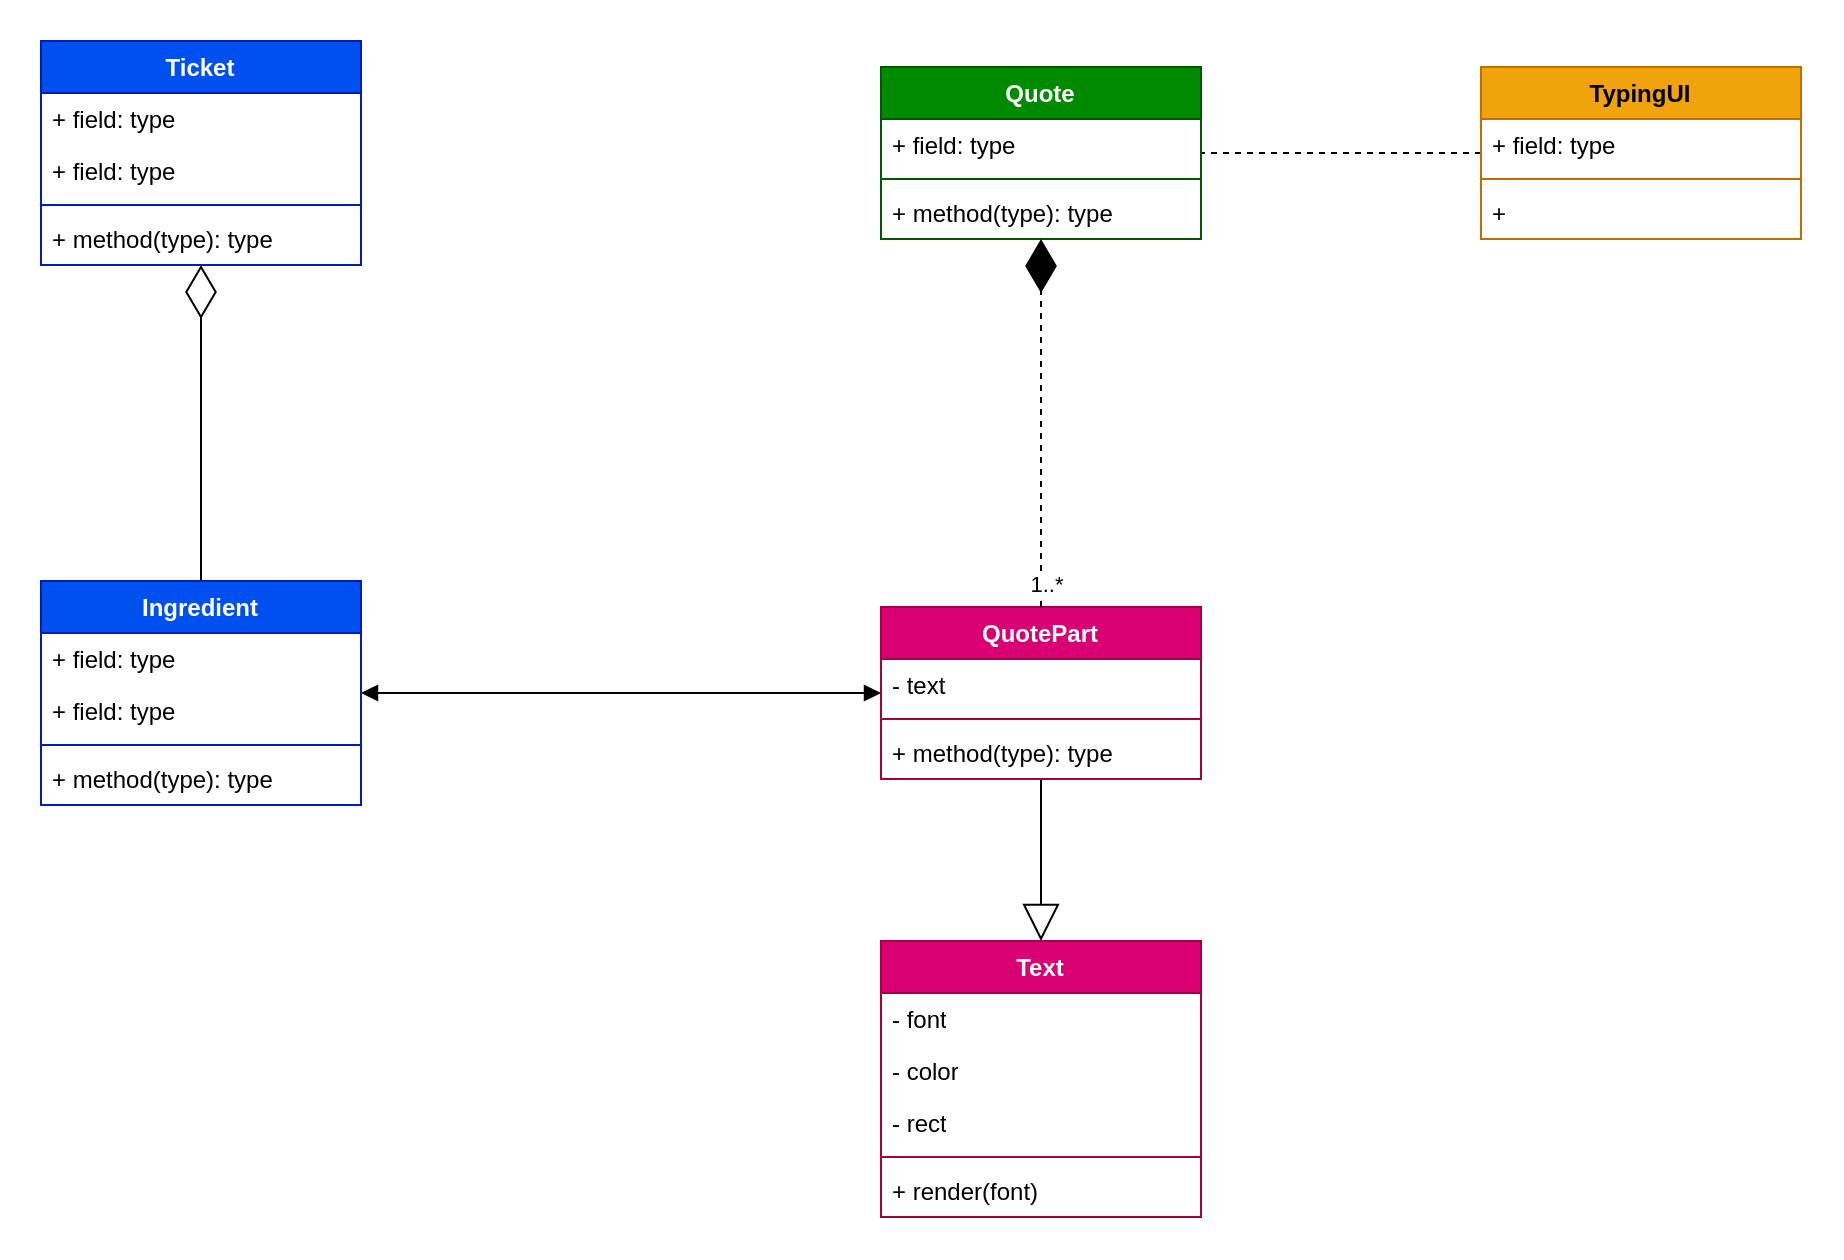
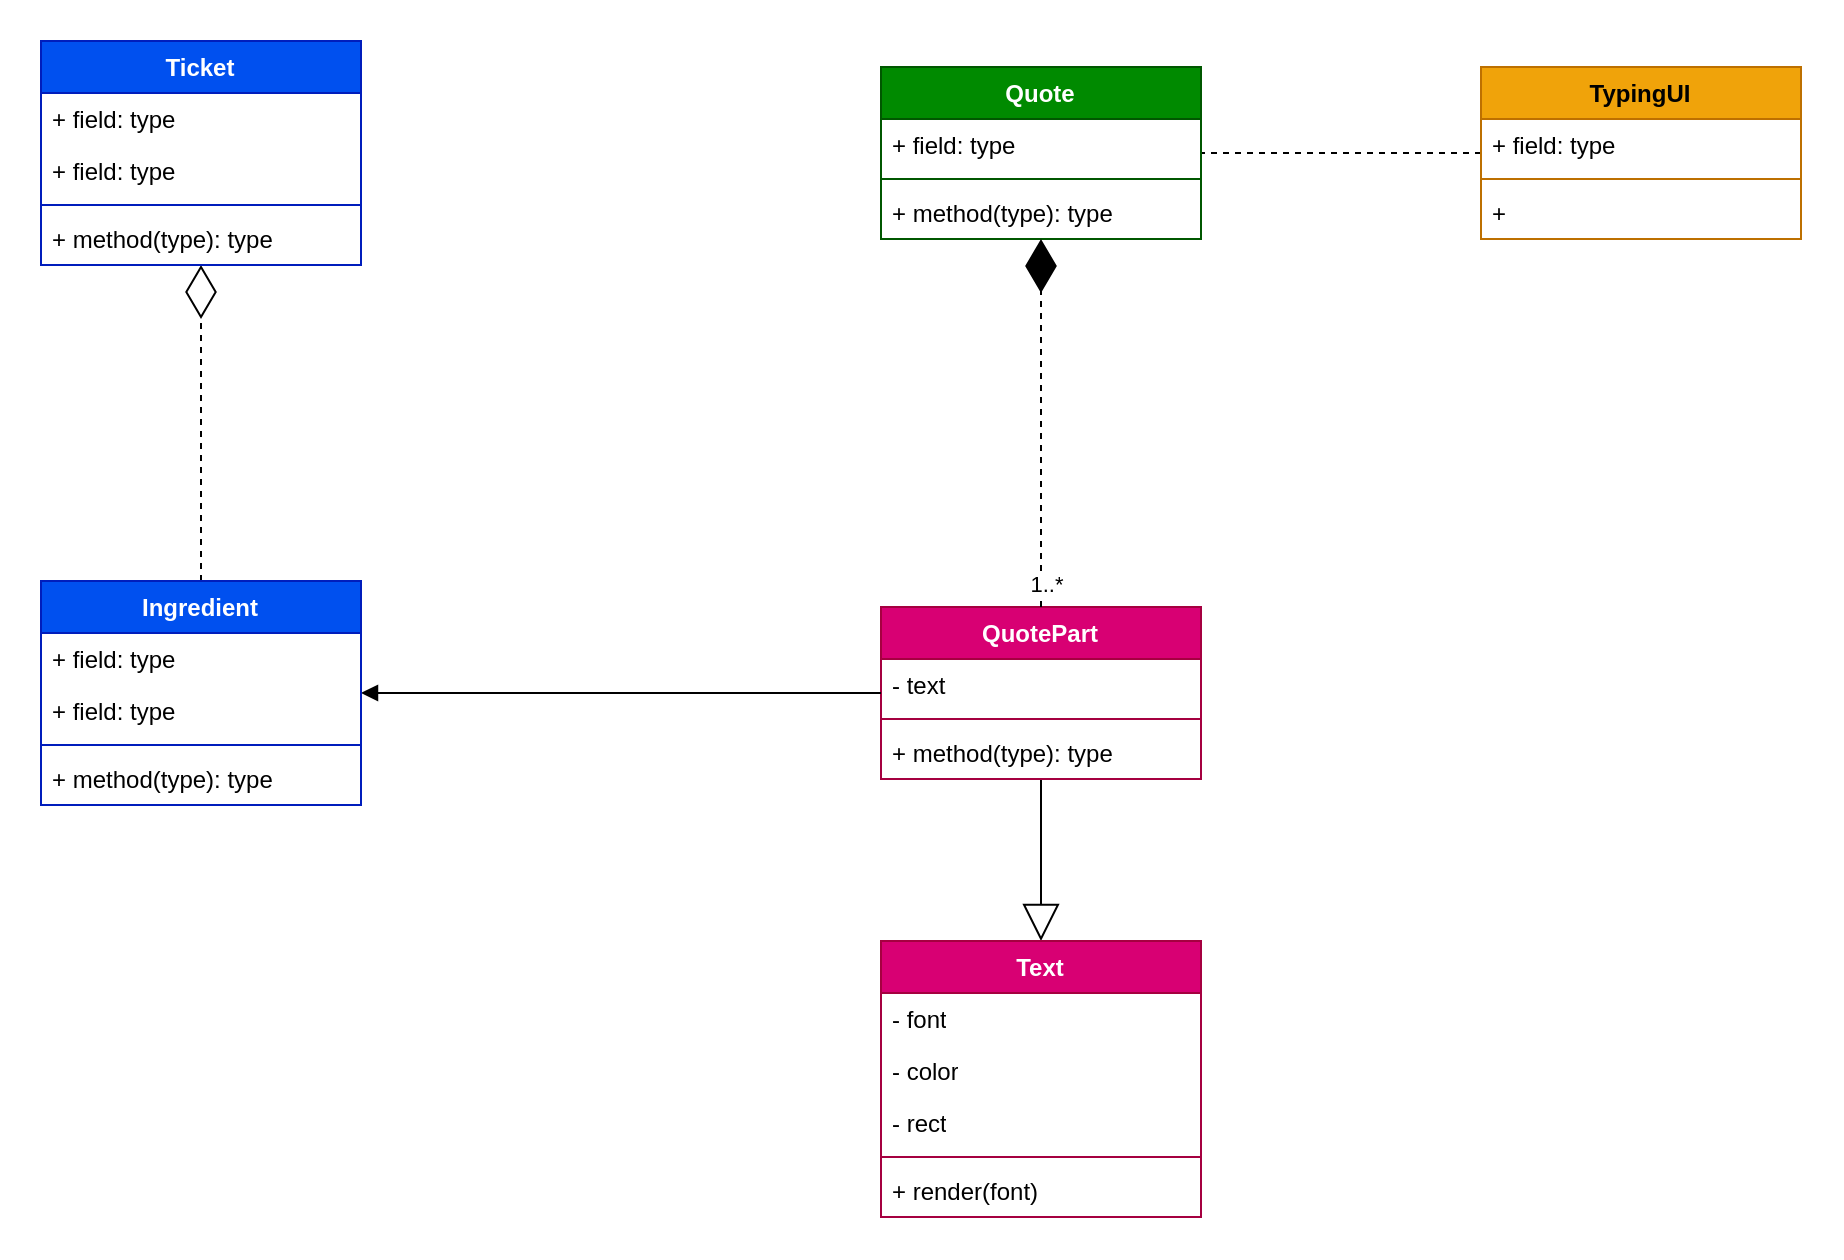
- <mxCell id="2" value="" style="edgeStyle=orthogonalEdgeStyle;rounded=0;orthogonalLoop=1;jettySize=auto;html=1;endArrow=diamondThin;endFill=0;endSize=24;" parent="1" source="21" target="3" edge="1"><mxGeometry relative="1" as="geometry"><Array as="points"><mxPoint x="100" y="240" /><mxPoint x="100" y="240" /></Array></mxGeometry></mxCell>
+ <mxCell id="2" value="" style="edgeStyle=orthogonalEdgeStyle;rounded=0;orthogonalLoop=1;jettySize=auto;html=1;endArrow=diamondThin;endFill=0;endSize=24;dashed=1;" parent="1" source="21" target="3" edge="1"><mxGeometry relative="1" as="geometry"><Array as="points"><mxPoint x="100" y="240" /><mxPoint x="100" y="240" /></Array></mxGeometry></mxCell>
- <mxCell id="20" style="edgeStyle=orthogonalEdgeStyle;rounded=0;orthogonalLoop=1;jettySize=auto;html=1;exitX=1;exitY=0.5;exitDx=0;exitDy=0;entryX=0;entryY=0.5;entryDx=0;entryDy=0;endArrow=block;startArrow=block;endFill=1;startFill=1;" parent="1" source="21" target="14" edge="1"><mxGeometry relative="1" as="geometry" /></mxCell>
+ <mxCell id="20" style="edgeStyle=orthogonalEdgeStyle;rounded=0;orthogonalLoop=1;jettySize=auto;html=1;exitX=1;exitY=0.5;exitDx=0;exitDy=0;entryX=0;entryY=0.5;entryDx=0;entryDy=0;endArrow=none;startArrow=block;endFill=1;startFill=1;" parent="1" source="21" target="14" edge="1"><mxGeometry relative="1" as="geometry" /></mxCell>
